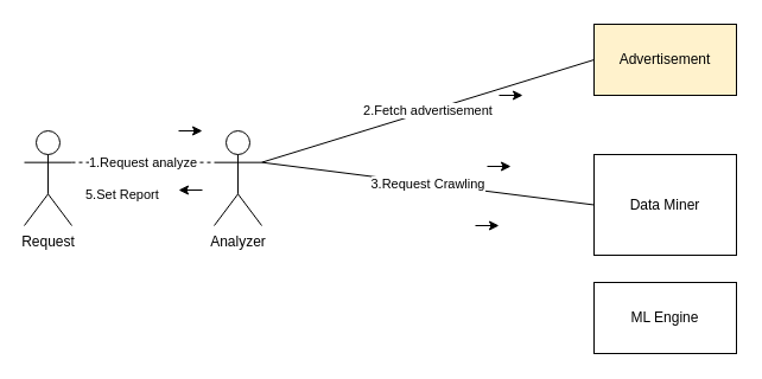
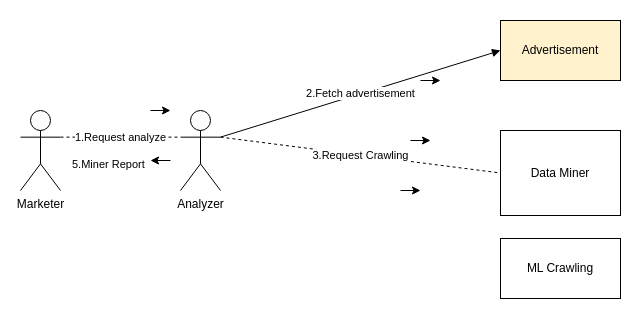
- <mxCell id="8" value="2.Fetch advertisement" style="endArrow=none;html=1;exitX=1;exitY=0.333;exitDx=0;exitDy=0;exitPerimeter=0;entryX=0;entryY=0.5;entryDx=0;entryDy=0;" edge="1" parent="1" source="3" target="5"><mxGeometry width="50" height="50" relative="1" as="geometry"><mxPoint x="230" y="146.667" as="sourcePoint" /><mxPoint x="510" y="-50" as="targetPoint" /></mxGeometry></mxCell>
+ <mxCell id="8" value="2.Fetch advertisement" style="endArrow=block;html=1;exitX=1;exitY=0.333;exitDx=0;exitDy=0;exitPerimeter=0;entryX=0;entryY=0.5;entryDx=0;entryDy=0;" edge="1" parent="1" source="3" target="5"><mxGeometry width="50" height="50" relative="1" as="geometry"><mxPoint x="230" y="146.667" as="sourcePoint" /><mxPoint x="510" y="-50" as="targetPoint" /></mxGeometry></mxCell>
- <mxCell id="10" value="&lt;div&gt;&lt;font style=&quot;font-size: 11px&quot;&gt;5.Set Report&lt;/font&gt;&lt;/div&gt;" style="text;html=1;" vertex="1" parent="1"><mxGeometry x="70" y="150" width="120" height="30" as="geometry" /></mxCell>
+ <mxCell id="10" value="&lt;div&gt;&lt;font style=&quot;font-size: 11px&quot;&gt;5.Miner Report&lt;/font&gt;&lt;/div&gt;" style="text;html=1;" vertex="1" parent="1"><mxGeometry x="70" y="150" width="120" height="30" as="geometry" /></mxCell>
- <mxCell id="9" value="3.Request Crawling" style="endArrow=none;html=1;entryX=0;entryY=0.5;entryDx=0;entryDy=0;exitX=1;exitY=0.333;exitDx=0;exitDy=0;exitPerimeter=0;" edge="1" parent="1" source="3" target="6"><mxGeometry width="50" height="50" relative="1" as="geometry"><mxPoint x="220" y="140" as="sourcePoint" /><mxPoint x="510" y="60" as="targetPoint" /></mxGeometry></mxCell>
+ <mxCell id="9" value="3.Request Crawling" style="endArrow=none;html=1;entryX=0;entryY=0.5;entryDx=0;entryDy=0;exitX=1;exitY=0.333;exitDx=0;exitDy=0;exitPerimeter=0;dashed=1;" edge="1" parent="1" source="3" target="6"><mxGeometry width="50" height="50" relative="1" as="geometry"><mxPoint x="220" y="140" as="sourcePoint" /><mxPoint x="510" y="60" as="targetPoint" /></mxGeometry></mxCell>
- <mxCell id="2" value="&lt;div&gt;Request&lt;/div&gt;" style="shape=umlActor;verticalLabelPosition=bottom;labelBackgroundColor=#ffffff;verticalAlign=top;html=1;outlineConnect=0;" vertex="1" parent="1"><mxGeometry x="20" y="110" width="40" height="80" as="geometry" /></mxCell>
+ <mxCell id="2" value="&lt;div&gt;Marketer&lt;/div&gt;" style="shape=umlActor;verticalLabelPosition=bottom;labelBackgroundColor=#ffffff;verticalAlign=top;html=1;outlineConnect=0;" vertex="1" parent="1"><mxGeometry x="20" y="110" width="40" height="80" as="geometry" /></mxCell>
- <mxCell id="7" value="ML Engine" style="rounded=0;whiteSpace=wrap;html=1;" vertex="1" parent="1"><mxGeometry x="500" y="238" width="120" height="60" as="geometry" /></mxCell>
+ <mxCell id="7" value="ML Crawling" style="rounded=0;whiteSpace=wrap;html=1;" vertex="1" parent="1"><mxGeometry x="500" y="238" width="120" height="60" as="geometry" /></mxCell>
